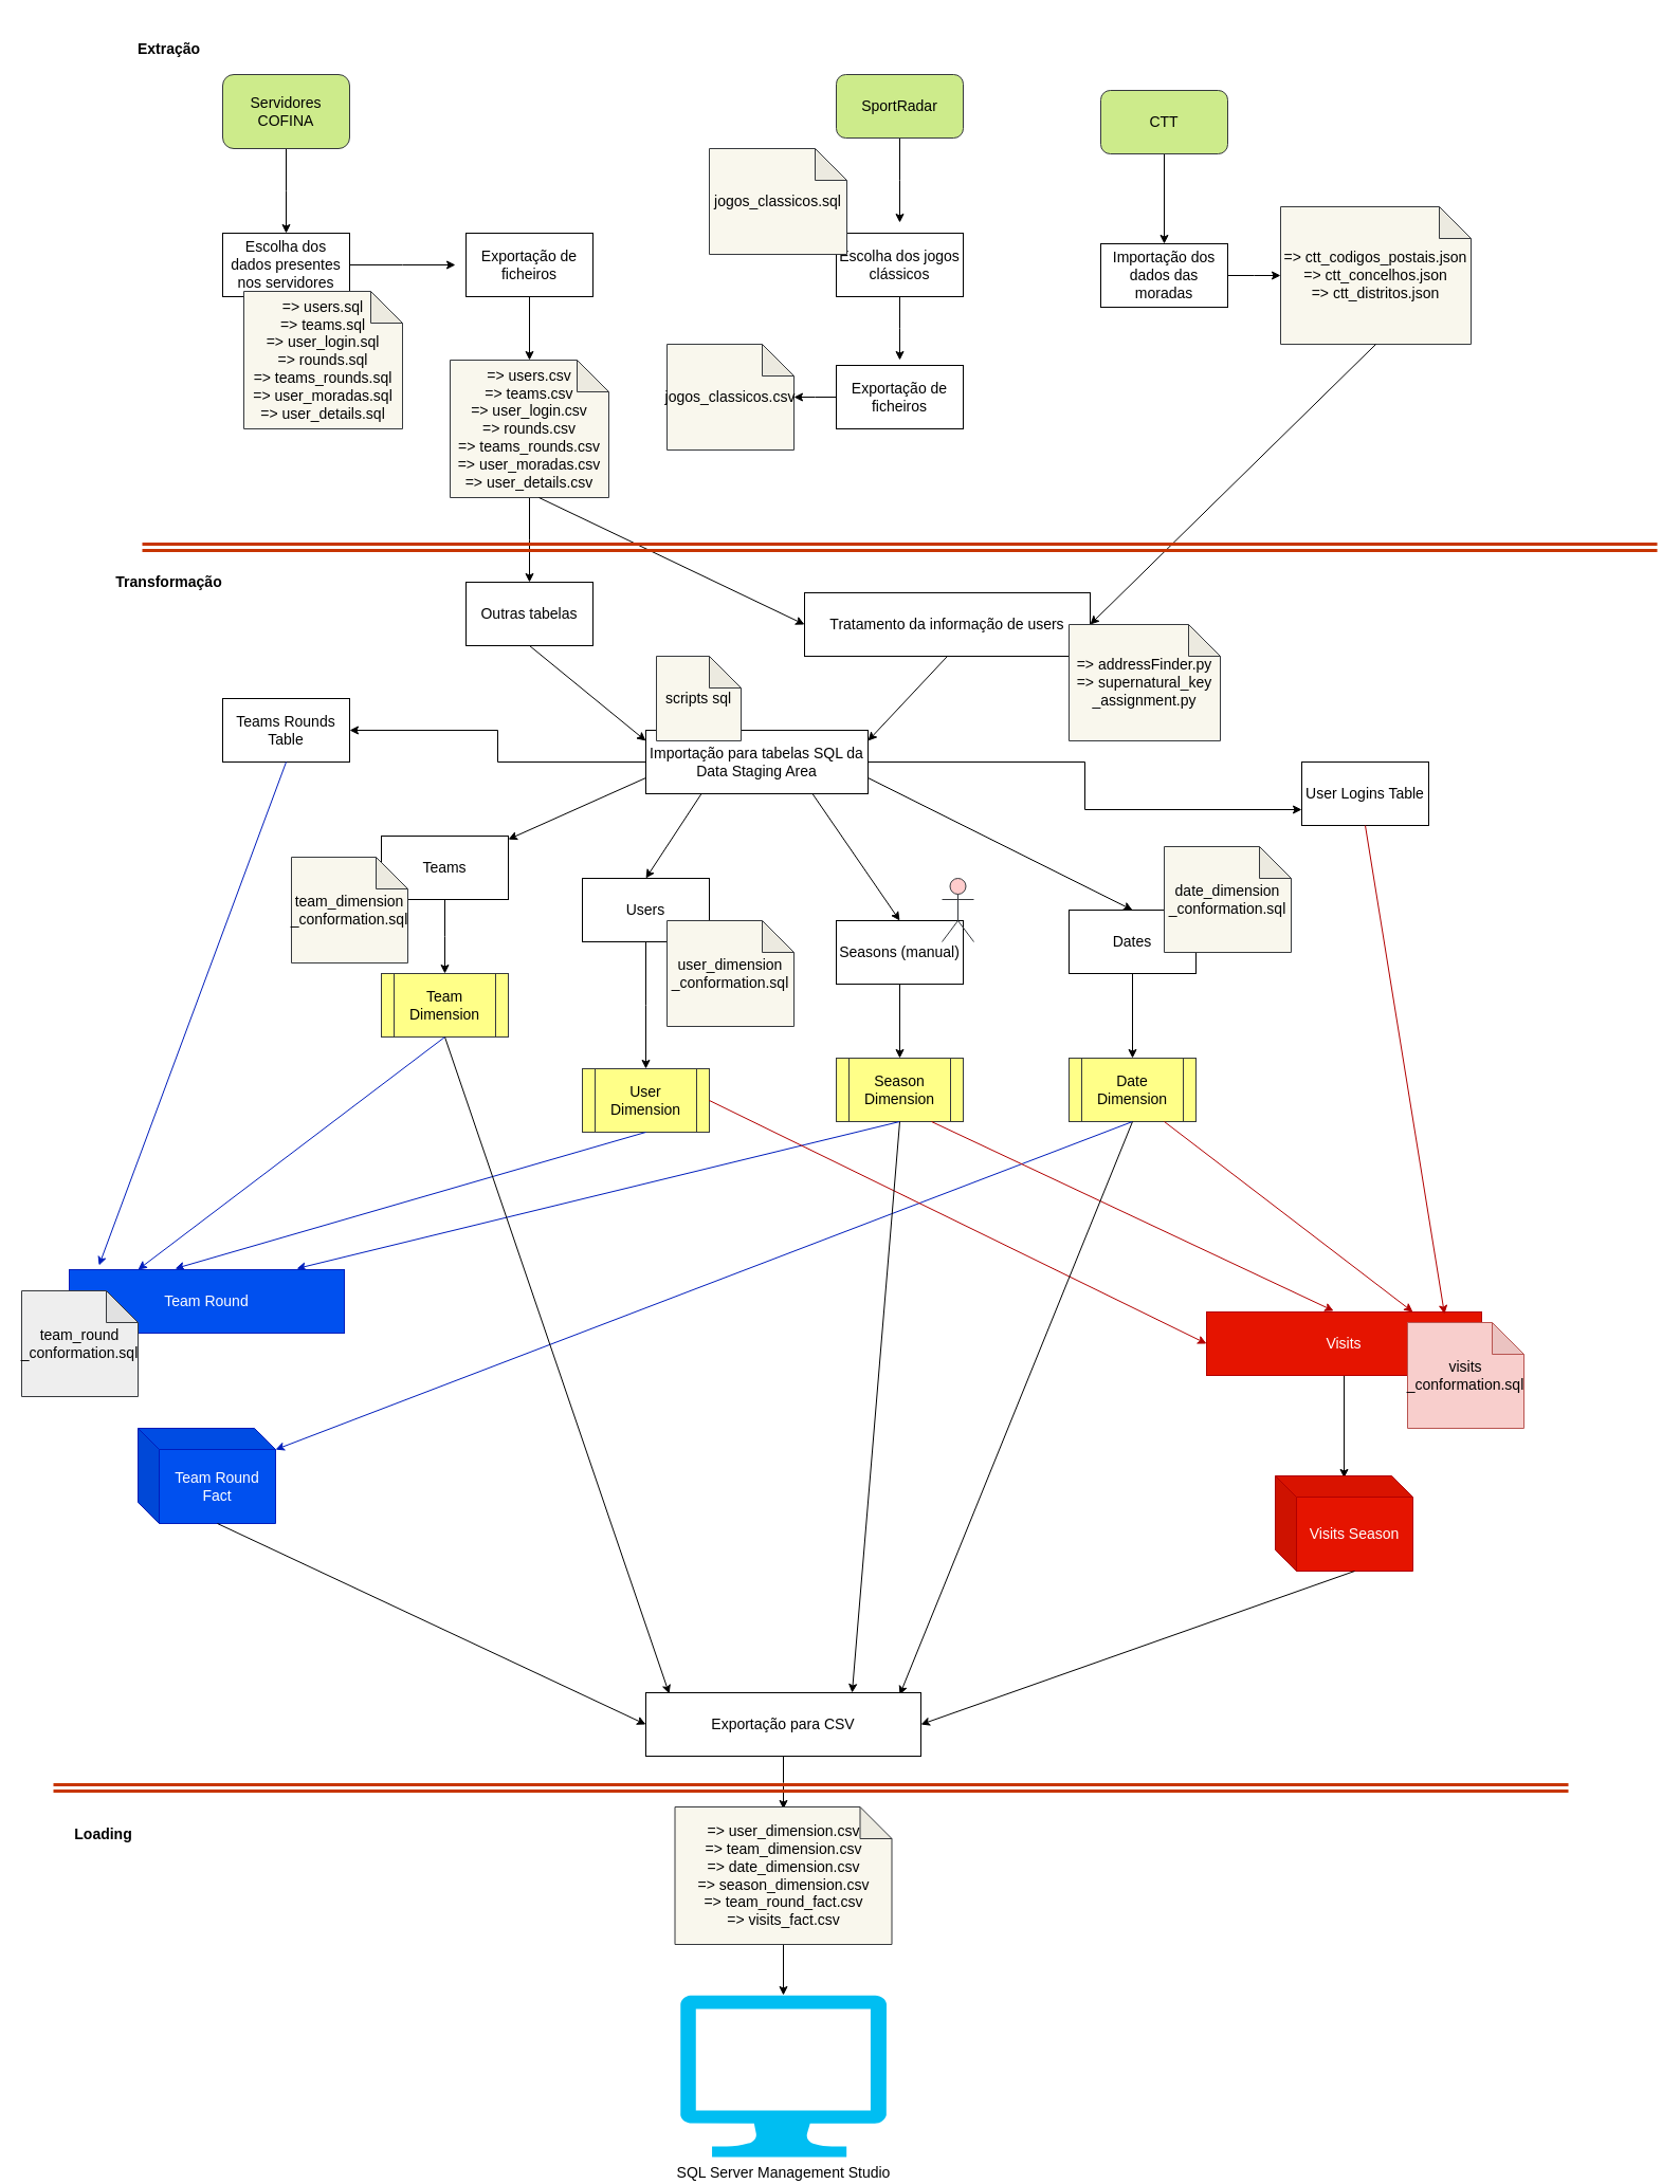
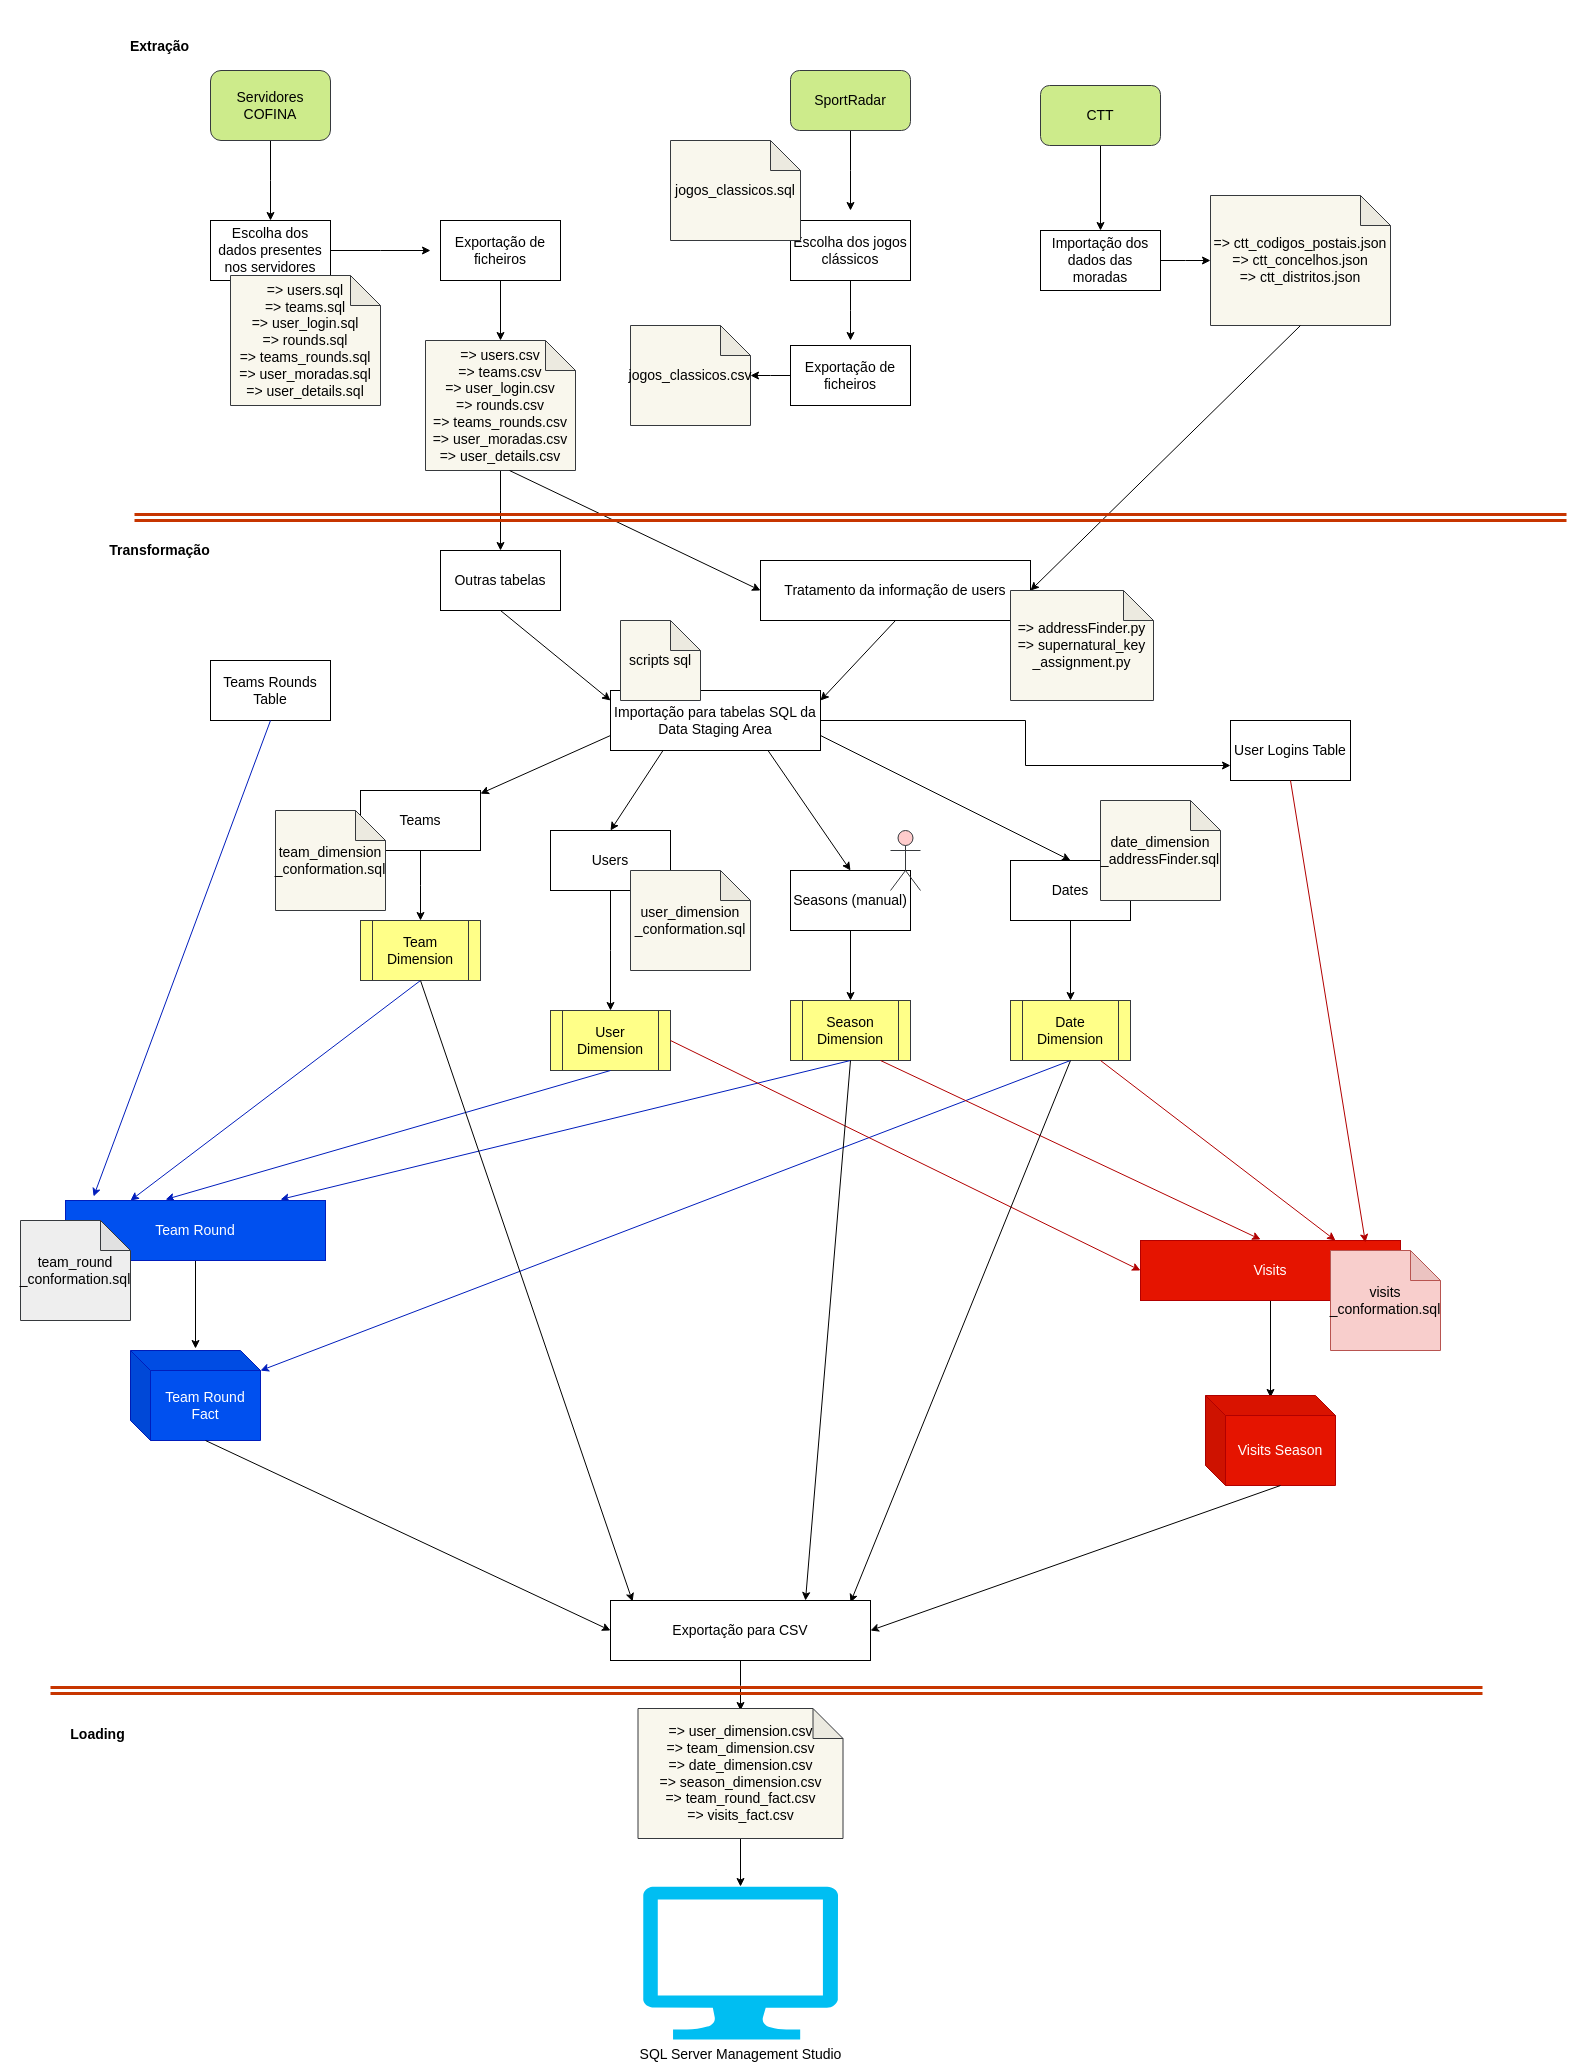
- <mxCell id="32" style="edgeStyle=orthogonalEdgeStyle;rounded=0;orthogonalLoop=1;jettySize=auto;html=1;strokeWidth=1;fontSize=14;entryX=1;entryY=0.5;entryDx=0;entryDy=0;" edge="1" parent="1" source="34" target="86"><mxGeometry relative="1" as="geometry"><mxPoint x="330" y="695" as="targetPoint" /></mxGeometry></mxCell>
- <mxCell id="48" value="date_dimension&lt;br style=&quot;font-size: 14px;&quot;&gt;_conformation.sql&lt;br style=&quot;font-size: 14px;&quot;&gt;" style="shape=note;whiteSpace=wrap;html=1;backgroundOutline=1;darkOpacity=0.05;fillColor=#f9f7ed;strokeColor=#36393d;fontSize=14;" vertex="1" parent="1"><mxGeometry x="1100" y="800" width="120" height="100" as="geometry" /></mxCell>
+ <mxCell id="48" value="date_dimension&lt;br style=&quot;font-size: 14px;&quot;&gt;_addressFinder.sql&lt;br style=&quot;font-size: 14px;&quot;&gt;" style="shape=note;whiteSpace=wrap;html=1;backgroundOutline=1;darkOpacity=0.05;fillColor=#f9f7ed;strokeColor=#36393d;fontSize=14;" vertex="1" parent="1"><mxGeometry x="1100" y="800" width="120" height="100" as="geometry" /></mxCell>
+ <mxCell id="59" style="edgeStyle=orthogonalEdgeStyle;rounded=0;orthogonalLoop=1;jettySize=auto;html=1;entryX=0.5;entryY=-0.022;entryDx=0;entryDy=0;entryPerimeter=0;fontSize=14;" edge="1" parent="1" source="60" target="62"><mxGeometry relative="1" as="geometry" /></mxCell>
